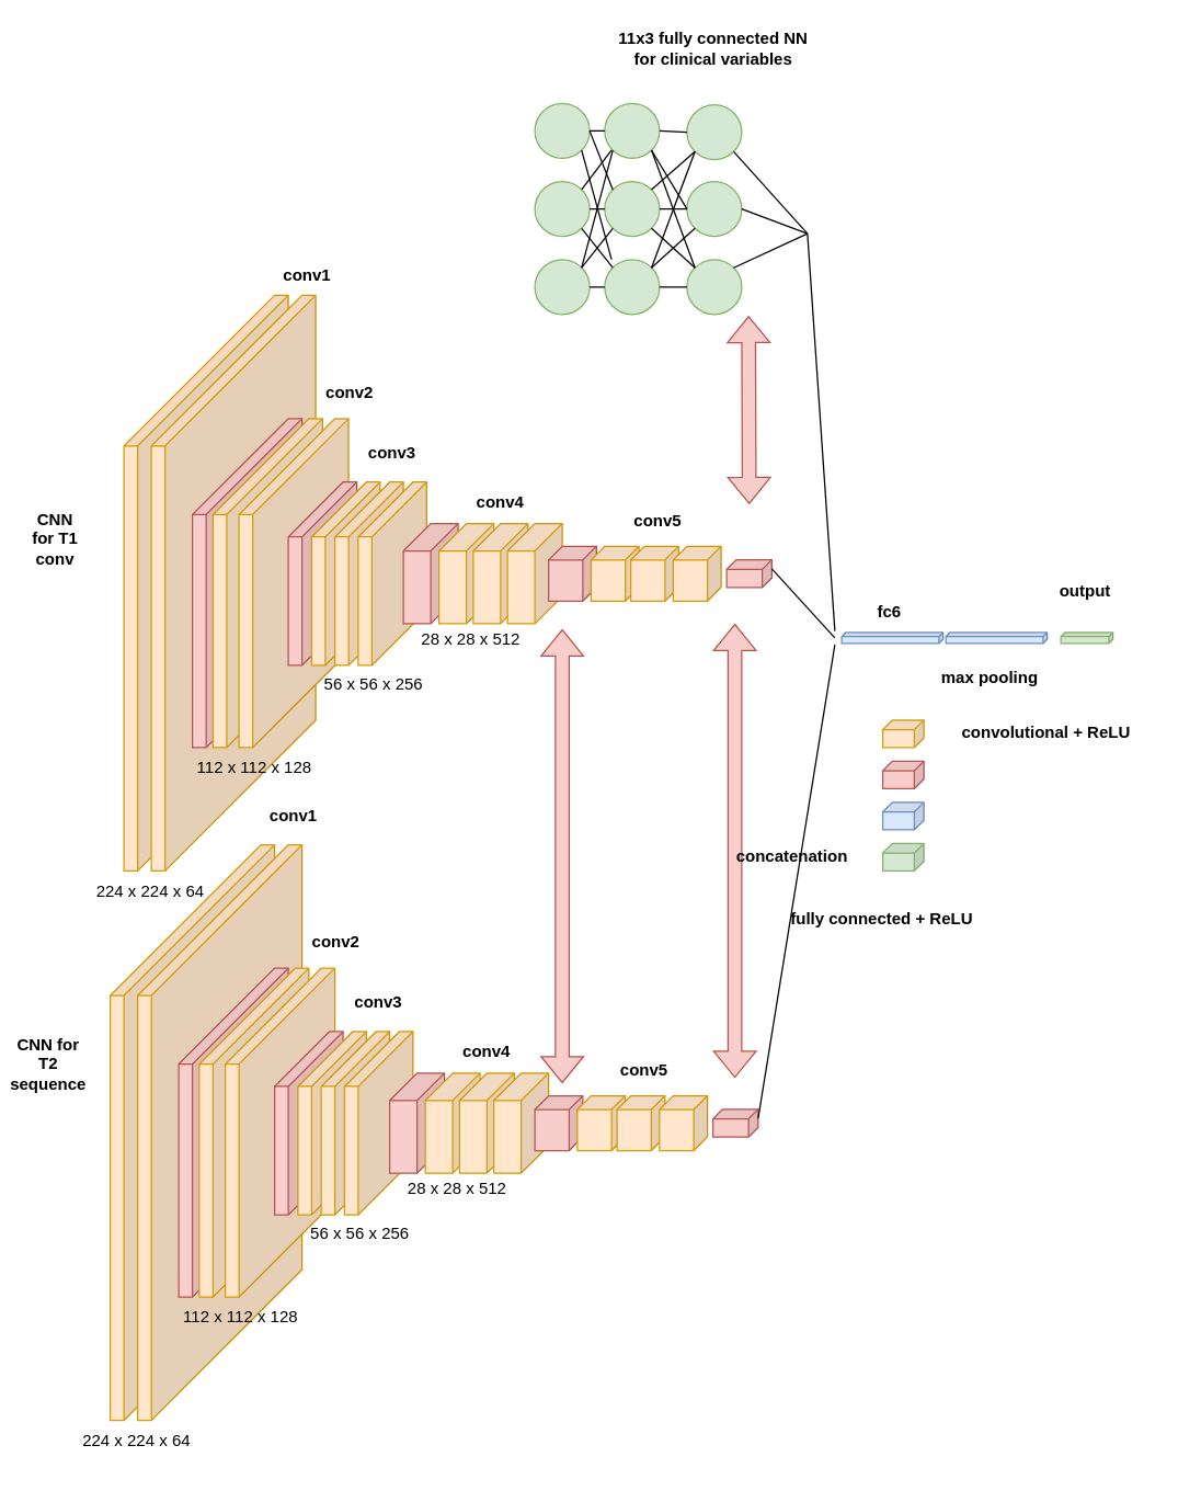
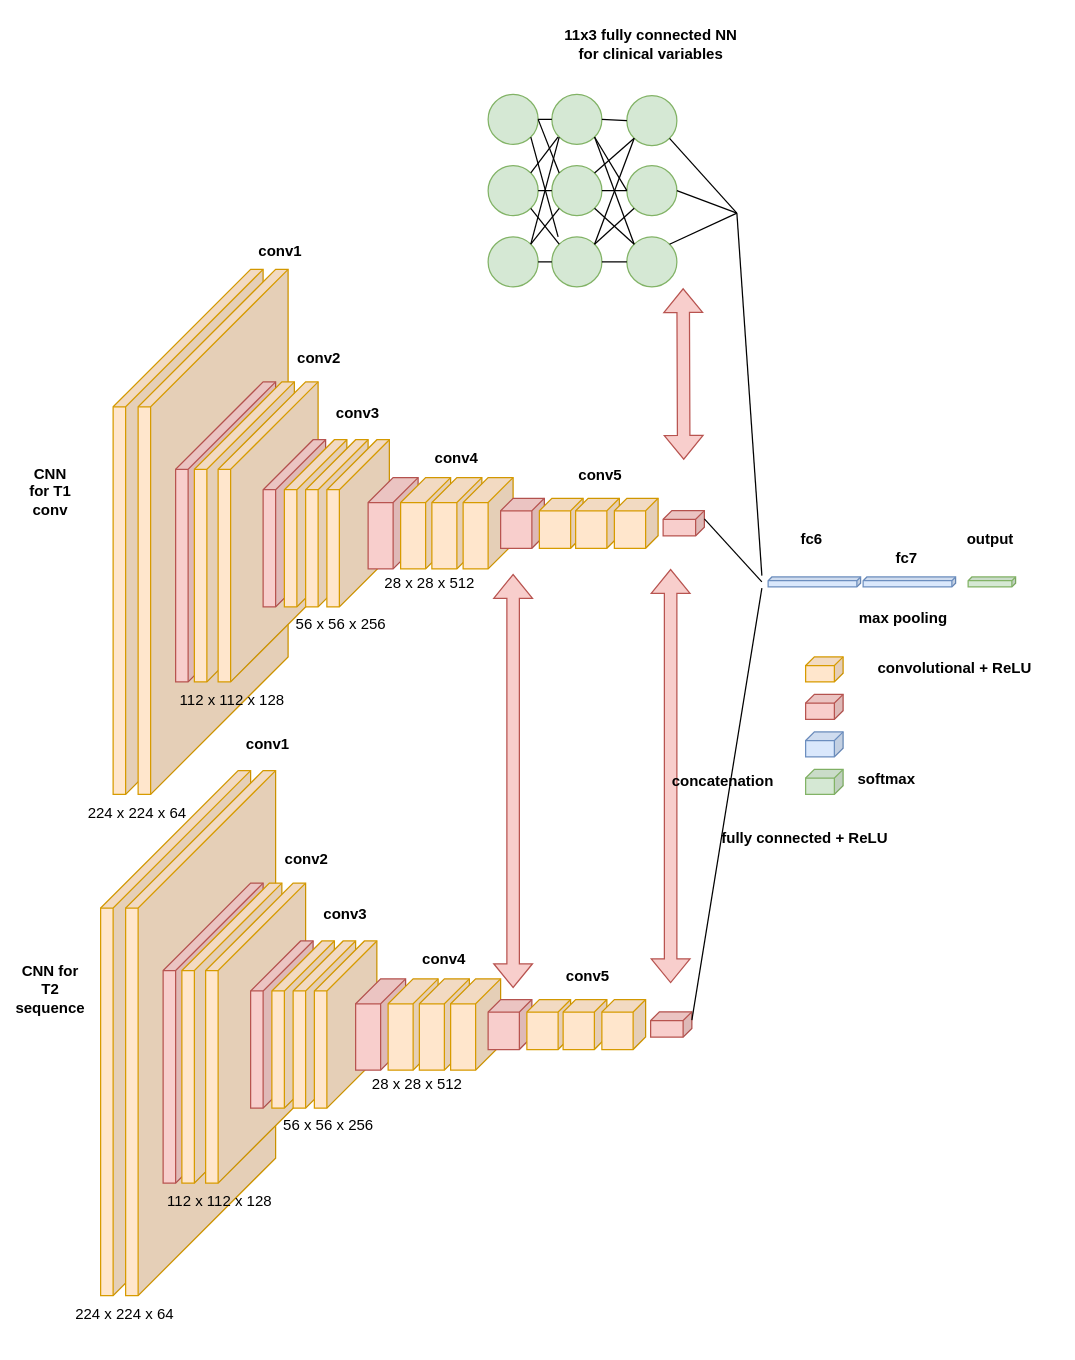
- <mxCell id="30" value="&lt;b&gt;fc6&lt;/b&gt;" style="text;html=1;strokeColor=none;fillColor=none;align=center;verticalAlign=middle;whiteSpace=wrap;rounded=0;" parent="1" vertex="1"><mxGeometry x="629" y="431.05" width="40" height="30" as="geometry" /></mxCell>
+ <mxCell id="30" value="&lt;b&gt;fc6&lt;/b&gt;" style="text;html=1;strokeColor=none;fillColor=none;align=center;verticalAlign=middle;whiteSpace=wrap;rounded=0;" parent="1" vertex="1"><mxGeometry x="629" y="416.05" width="40" height="30" as="geometry" /></mxCell>
+ <mxCell id="31" value="&lt;b&gt;fc7&lt;/b&gt;" style="text;html=1;strokeColor=none;fillColor=none;align=center;verticalAlign=middle;whiteSpace=wrap;rounded=0;" parent="1" vertex="1"><mxGeometry x="705" y="431.05" width="40" height="30" as="geometry" /></mxCell>
+ <mxCell id="41" value="softmax" style="text;html=1;strokeColor=none;fillColor=none;align=left;verticalAlign=middle;whiteSpace=wrap;rounded=0;fontStyle=1" parent="1" vertex="1"><mxGeometry x="684" y="611.12" width="138" height="23.88" as="geometry" /></mxCell>
- <mxCell id="75" value="&lt;b&gt;CNN for T2&lt;br&gt;sequence&lt;br&gt;&lt;/b&gt;" style="text;html=1;strokeColor=none;fillColor=none;align=center;verticalAlign=middle;whiteSpace=wrap;rounded=0;" parent="1" vertex="1"><mxGeometry x="15" y="761.13" width="40" height="30" as="geometry" /></mxCell>
+ <mxCell id="75" value="&lt;b&gt;CNN for T2&lt;br&gt;sequence&lt;br&gt;&lt;/b&gt;" style="text;html=1;strokeColor=none;fillColor=none;align=center;verticalAlign=middle;whiteSpace=wrap;rounded=0;" parent="1" vertex="1"><mxGeometry x="20" y="776.13" width="40" height="30" as="geometry" /></mxCell>
